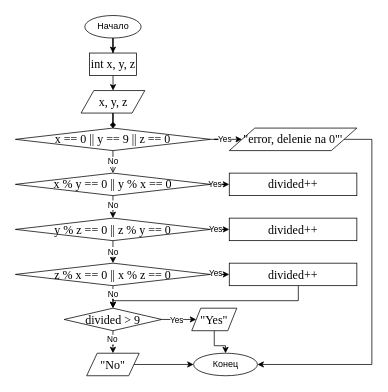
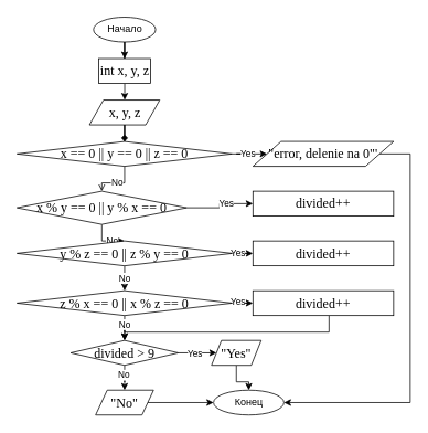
- <mxCell id="27" value="&lt;span lang=&quot;EN-US&quot; style=&quot;font-size: 12pt ; font-family: &amp;#34;times new roman&amp;#34; , serif&quot;&gt;x == 0 || y == 9 || z == 0&lt;/span&gt;&lt;span style=&quot;font-size: medium&quot;&gt;&lt;/span&gt;" style="rhombus;whiteSpace=wrap;html=1;" vertex="1" parent="1"><mxGeometry x="20" y="170" width="260" height="30" as="geometry" /></mxCell>
+ <mxCell id="27" value="&lt;span lang=&quot;EN-US&quot; style=&quot;font-size: 12pt ; font-family: &amp;#34;times new roman&amp;#34; , serif&quot;&gt;x == 0 || y == 0 || z == 0&lt;/span&gt;&lt;span style=&quot;font-size: medium&quot;&gt;&lt;/span&gt;" style="rhombus;whiteSpace=wrap;html=1;" vertex="1" parent="1"><mxGeometry x="20" y="170" width="260" height="30" as="geometry" /></mxCell>
- <mxCell id="5" value="&lt;span lang=&quot;ES&quot; style=&quot;font-size: 12pt ; font-family: &amp;#34;times new roman&amp;#34; , serif&quot;&gt;x % y == 0 || y % x == 0&lt;/span&gt;&lt;span style=&quot;font-size: medium&quot;&gt;&lt;/span&gt;" style="rhombus;whiteSpace=wrap;html=1;" vertex="1" parent="1"><mxGeometry x="20" y="230" width="260" height="30" as="geometry" /></mxCell>
+ <mxCell id="5" value="&lt;span lang=&quot;ES&quot; style=&quot;font-size: 12pt ; font-family: &amp;#34;times new roman&amp;#34; , serif&quot;&gt;x % y == 0 || y % x == 0&lt;/span&gt;&lt;span style=&quot;font-size: medium&quot;&gt;&lt;/span&gt;" style="rhombus;whiteSpace=wrap;html=1;" vertex="1" parent="1"><mxGeometry x="20" y="230" width="205" height="40" as="geometry" /></mxCell>
